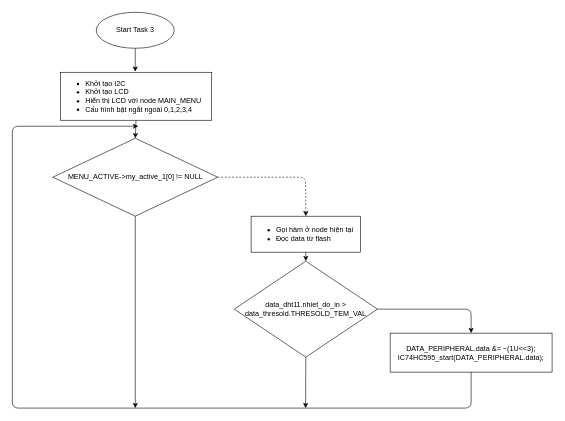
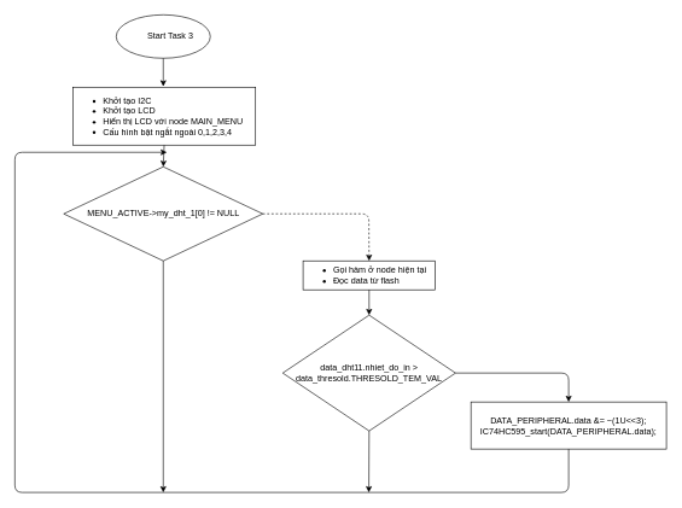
- <mxCell id="3" value="Start Task 3" style="text;html=1;strokeColor=none;fillColor=none;align=center;verticalAlign=middle;whiteSpace=wrap;rounded=0;" vertex="1" parent="1"><mxGeometry x="185" y="40" width="80" height="20" as="geometry" /></mxCell>
+ <mxCell id="3" value="Start Task 3" style="text;html=1;strokeColor=none;fillColor=none;align=center;verticalAlign=middle;whiteSpace=wrap;rounded=0;" vertex="1" parent="1"><mxGeometry x="195" y="40" width="80" height="20" as="geometry" /></mxCell>
- <mxCell id="6" value="MENU_ACTIVE-&amp;gt;my_active_1[0] != NULL" style="rhombus;whiteSpace=wrap;html=1;" vertex="1" parent="1"><mxGeometry x="87.5" y="230" width="275" height="130" as="geometry" /></mxCell>
+ <mxCell id="6" value="MENU_ACTIVE-&amp;gt;my_dht_1[0] != NULL" style="rhombus;whiteSpace=wrap;html=1;" vertex="1" parent="1"><mxGeometry x="87.5" y="230" width="275" height="130" as="geometry" /></mxCell>
- <mxCell id="8" value="&lt;ul&gt;&lt;li&gt;Gọi hàm ở node hiện tại&lt;/li&gt;&lt;li&gt;Đọc data từ flash&lt;/li&gt;&lt;/ul&gt;" style="rounded=0;whiteSpace=wrap;html=1;align=left;" vertex="1" parent="1"><mxGeometry x="418.12" y="360" width="182.5" height="60" as="geometry" /></mxCell>
+ <mxCell id="8" value="&lt;ul&gt;&lt;li&gt;Gọi hàm ở node hiện tại&lt;/li&gt;&lt;li&gt;Đọc data từ flash&lt;/li&gt;&lt;/ul&gt;" style="rounded=0;whiteSpace=wrap;html=1;align=left;" vertex="1" parent="1"><mxGeometry x="418.12" y="360" width="182.5" height="40" as="geometry" /></mxCell>
